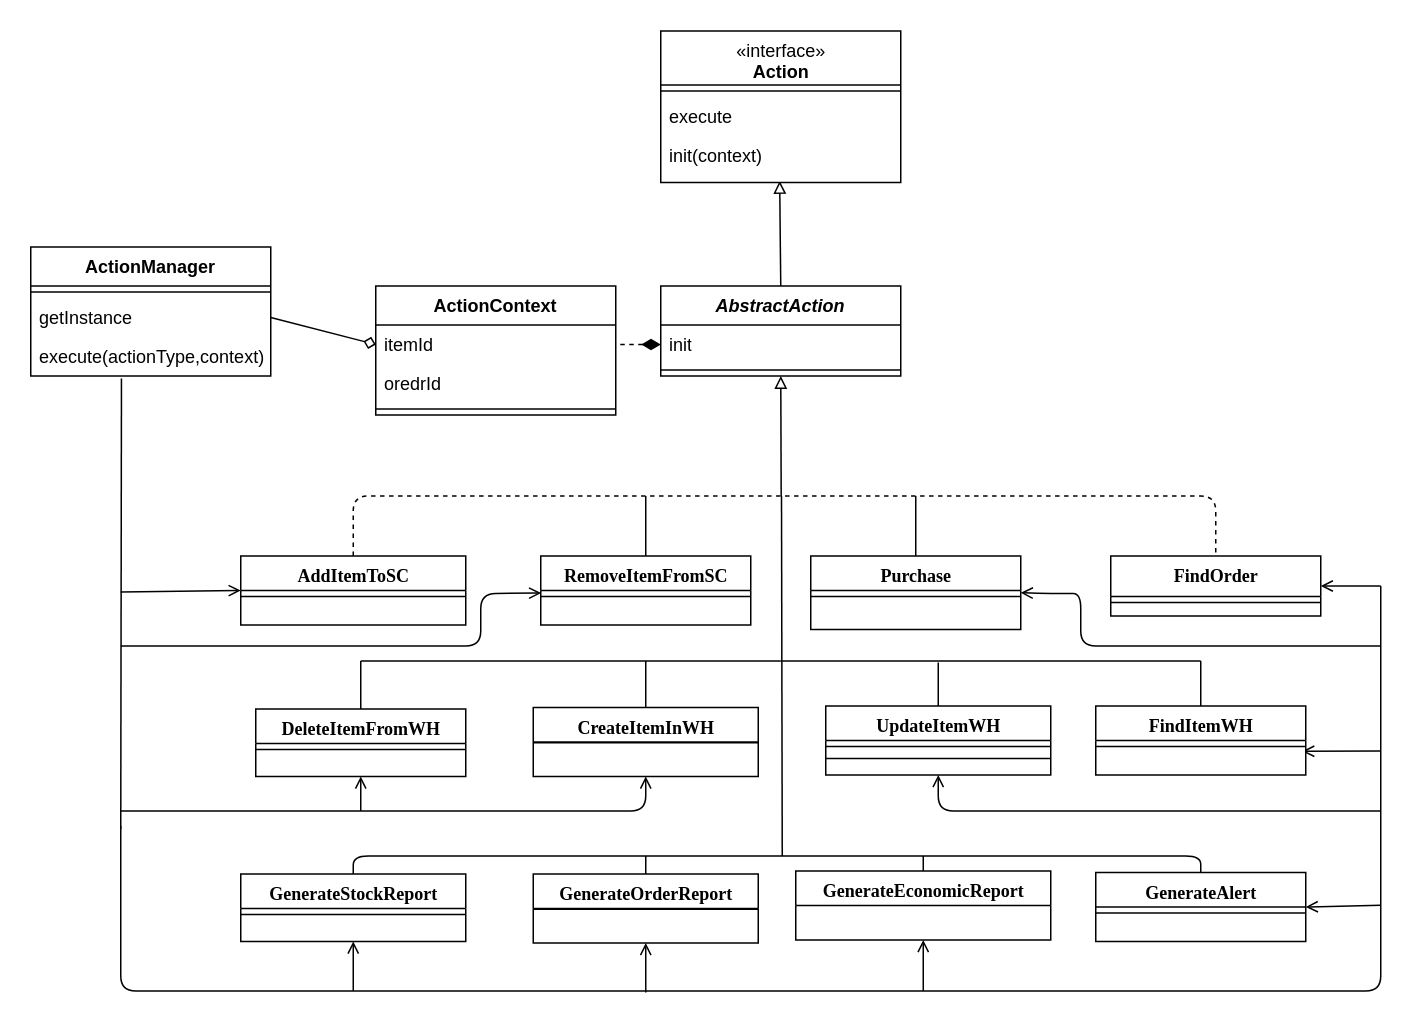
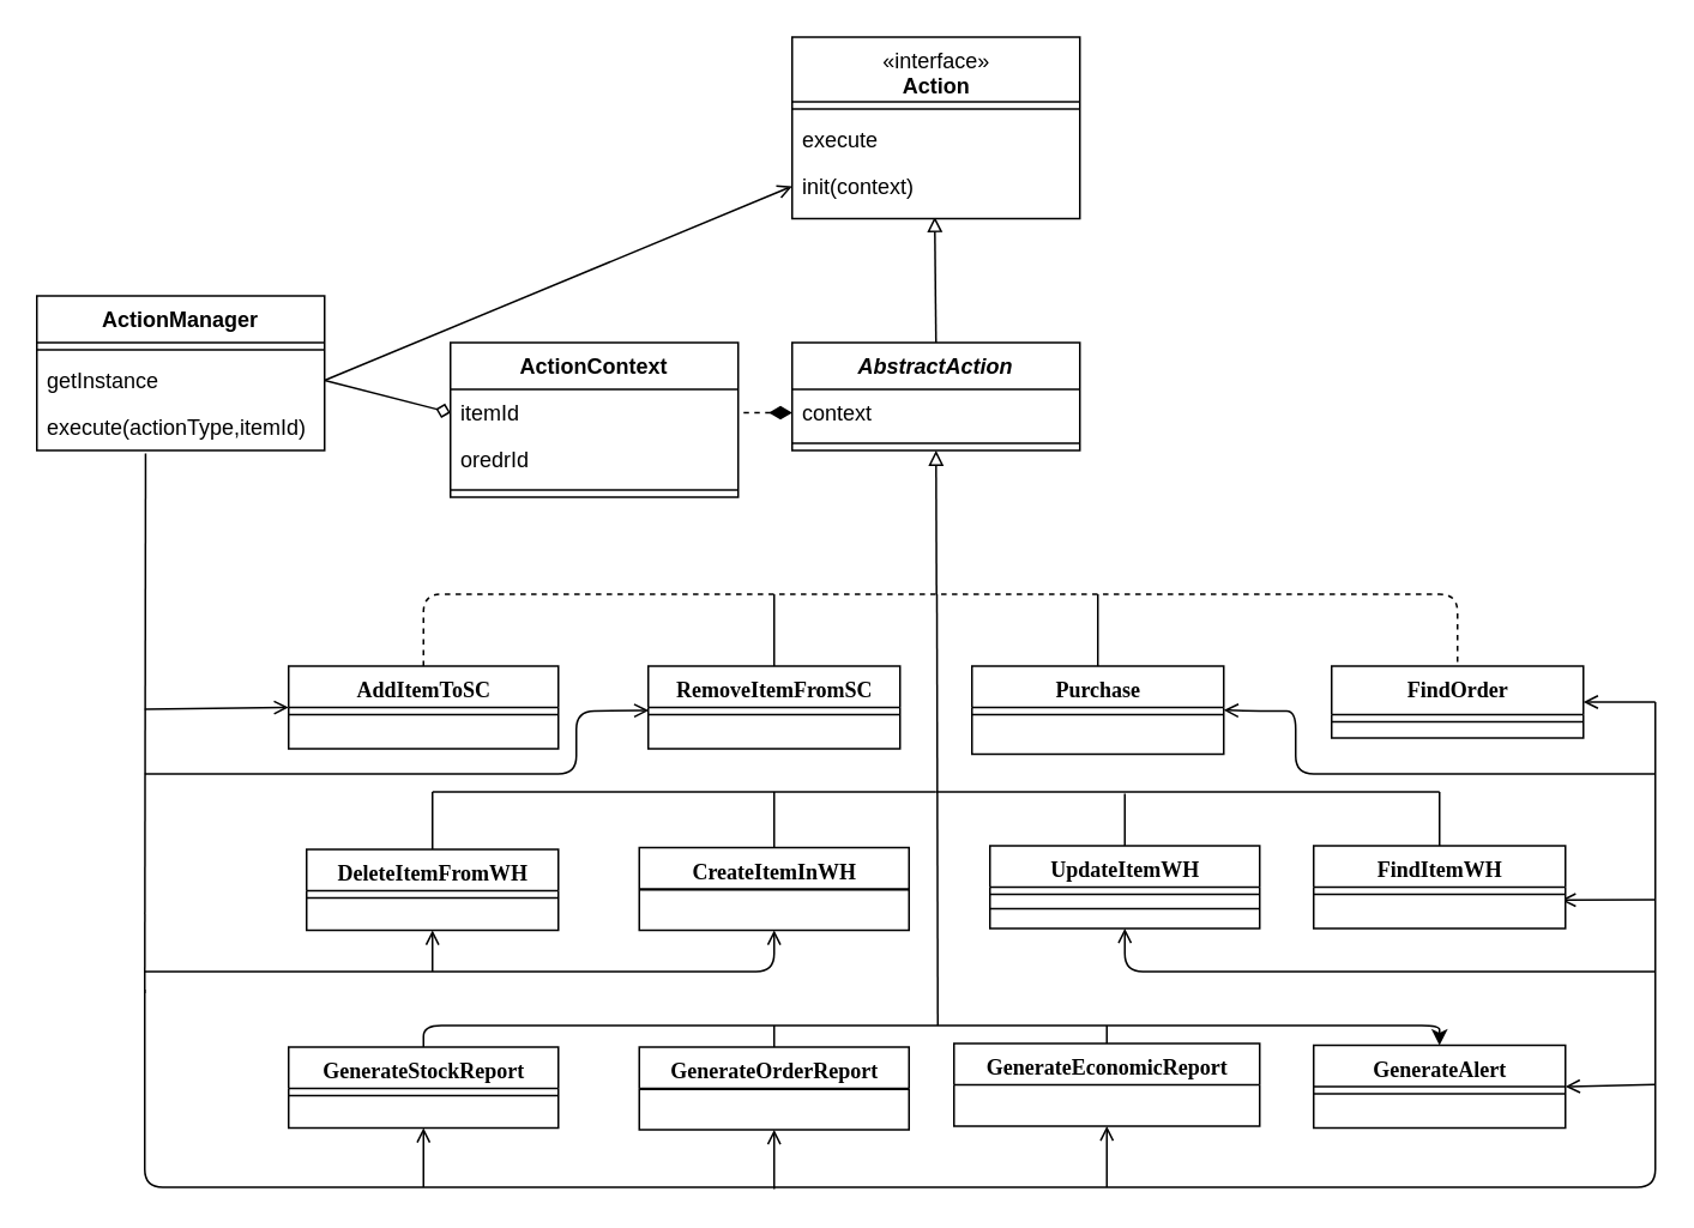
+ <mxCell id="16" value="" style="endArrow=open;html=1;entryX=0;entryY=0.5;entryDx=0;entryDy=0;exitX=1;exitY=0.5;exitDx=0;exitDy=0;endFill=0;" parent="1" source="35" target="32" edge="1"><mxGeometry width="50" height="50" relative="1" as="geometry"><mxPoint x="180" y="203" as="sourcePoint" /><mxPoint x="271" y="150" as="targetPoint" /></mxGeometry></mxCell>
- <mxCell id="38" value="init" style="text;html=1;strokeColor=none;fillColor=none;align=left;verticalAlign=top;spacingLeft=4;spacingRight=4;whiteSpace=wrap;overflow=hidden;rotatable=0;points=[[0,0.5],[1,0.5]];portConstraint=eastwest;" parent="37" vertex="1"><mxGeometry y="26" width="160" height="26" as="geometry" /></mxCell>
+ <mxCell id="38" value="context" style="text;html=1;strokeColor=none;fillColor=none;align=left;verticalAlign=top;spacingLeft=4;spacingRight=4;whiteSpace=wrap;overflow=hidden;rotatable=0;points=[[0,0.5],[1,0.5]];portConstraint=eastwest;" parent="37" vertex="1"><mxGeometry y="26" width="160" height="26" as="geometry" /></mxCell>
- <mxCell id="36" value="execute(actionType,context)" style="text;strokeColor=none;fillColor=none;align=left;verticalAlign=top;spacingLeft=4;spacingRight=4;overflow=hidden;rotatable=0;points=[[0,0.5],[1,0.5]];portConstraint=eastwest;" parent="33" vertex="1"><mxGeometry y="60" width="160" height="26" as="geometry" /></mxCell>
+ <mxCell id="36" value="execute(actionType,itemId)" style="text;strokeColor=none;fillColor=none;align=left;verticalAlign=top;spacingLeft=4;spacingRight=4;overflow=hidden;rotatable=0;points=[[0,0.5],[1,0.5]];portConstraint=eastwest;" parent="33" vertex="1"><mxGeometry y="60" width="160" height="26" as="geometry" /></mxCell>
- <mxCell id="26" value="" style="endArrow=none;html=1;entryX=0.5;entryY=0;entryDx=0;entryDy=0;exitX=0.5;exitY=0;exitDx=0;exitDy=0;" parent="1" source="69" target="67" edge="1"><mxGeometry width="50" height="50" relative="1" as="geometry"><mxPoint x="450" y="500" as="sourcePoint" /><mxPoint x="500" y="450" as="targetPoint" /><Array as="points"><mxPoint x="235" y="570" /><mxPoint x="520" y="570" /><mxPoint x="800" y="570" /></Array></mxGeometry></mxCell>
+ <mxCell id="26" value="" style="endArrow=classic;html=1;entryX=0.5;entryY=0;entryDx=0;entryDy=0;exitX=0.5;exitY=0;exitDx=0;exitDy=0;" parent="1" source="69" target="67" edge="1"><mxGeometry width="50" height="50" relative="1" as="geometry"><mxPoint x="450" y="500" as="sourcePoint" /><mxPoint x="500" y="450" as="targetPoint" /><Array as="points"><mxPoint x="235" y="570" /><mxPoint x="520" y="570" /><mxPoint x="800" y="570" /></Array></mxGeometry></mxCell>
